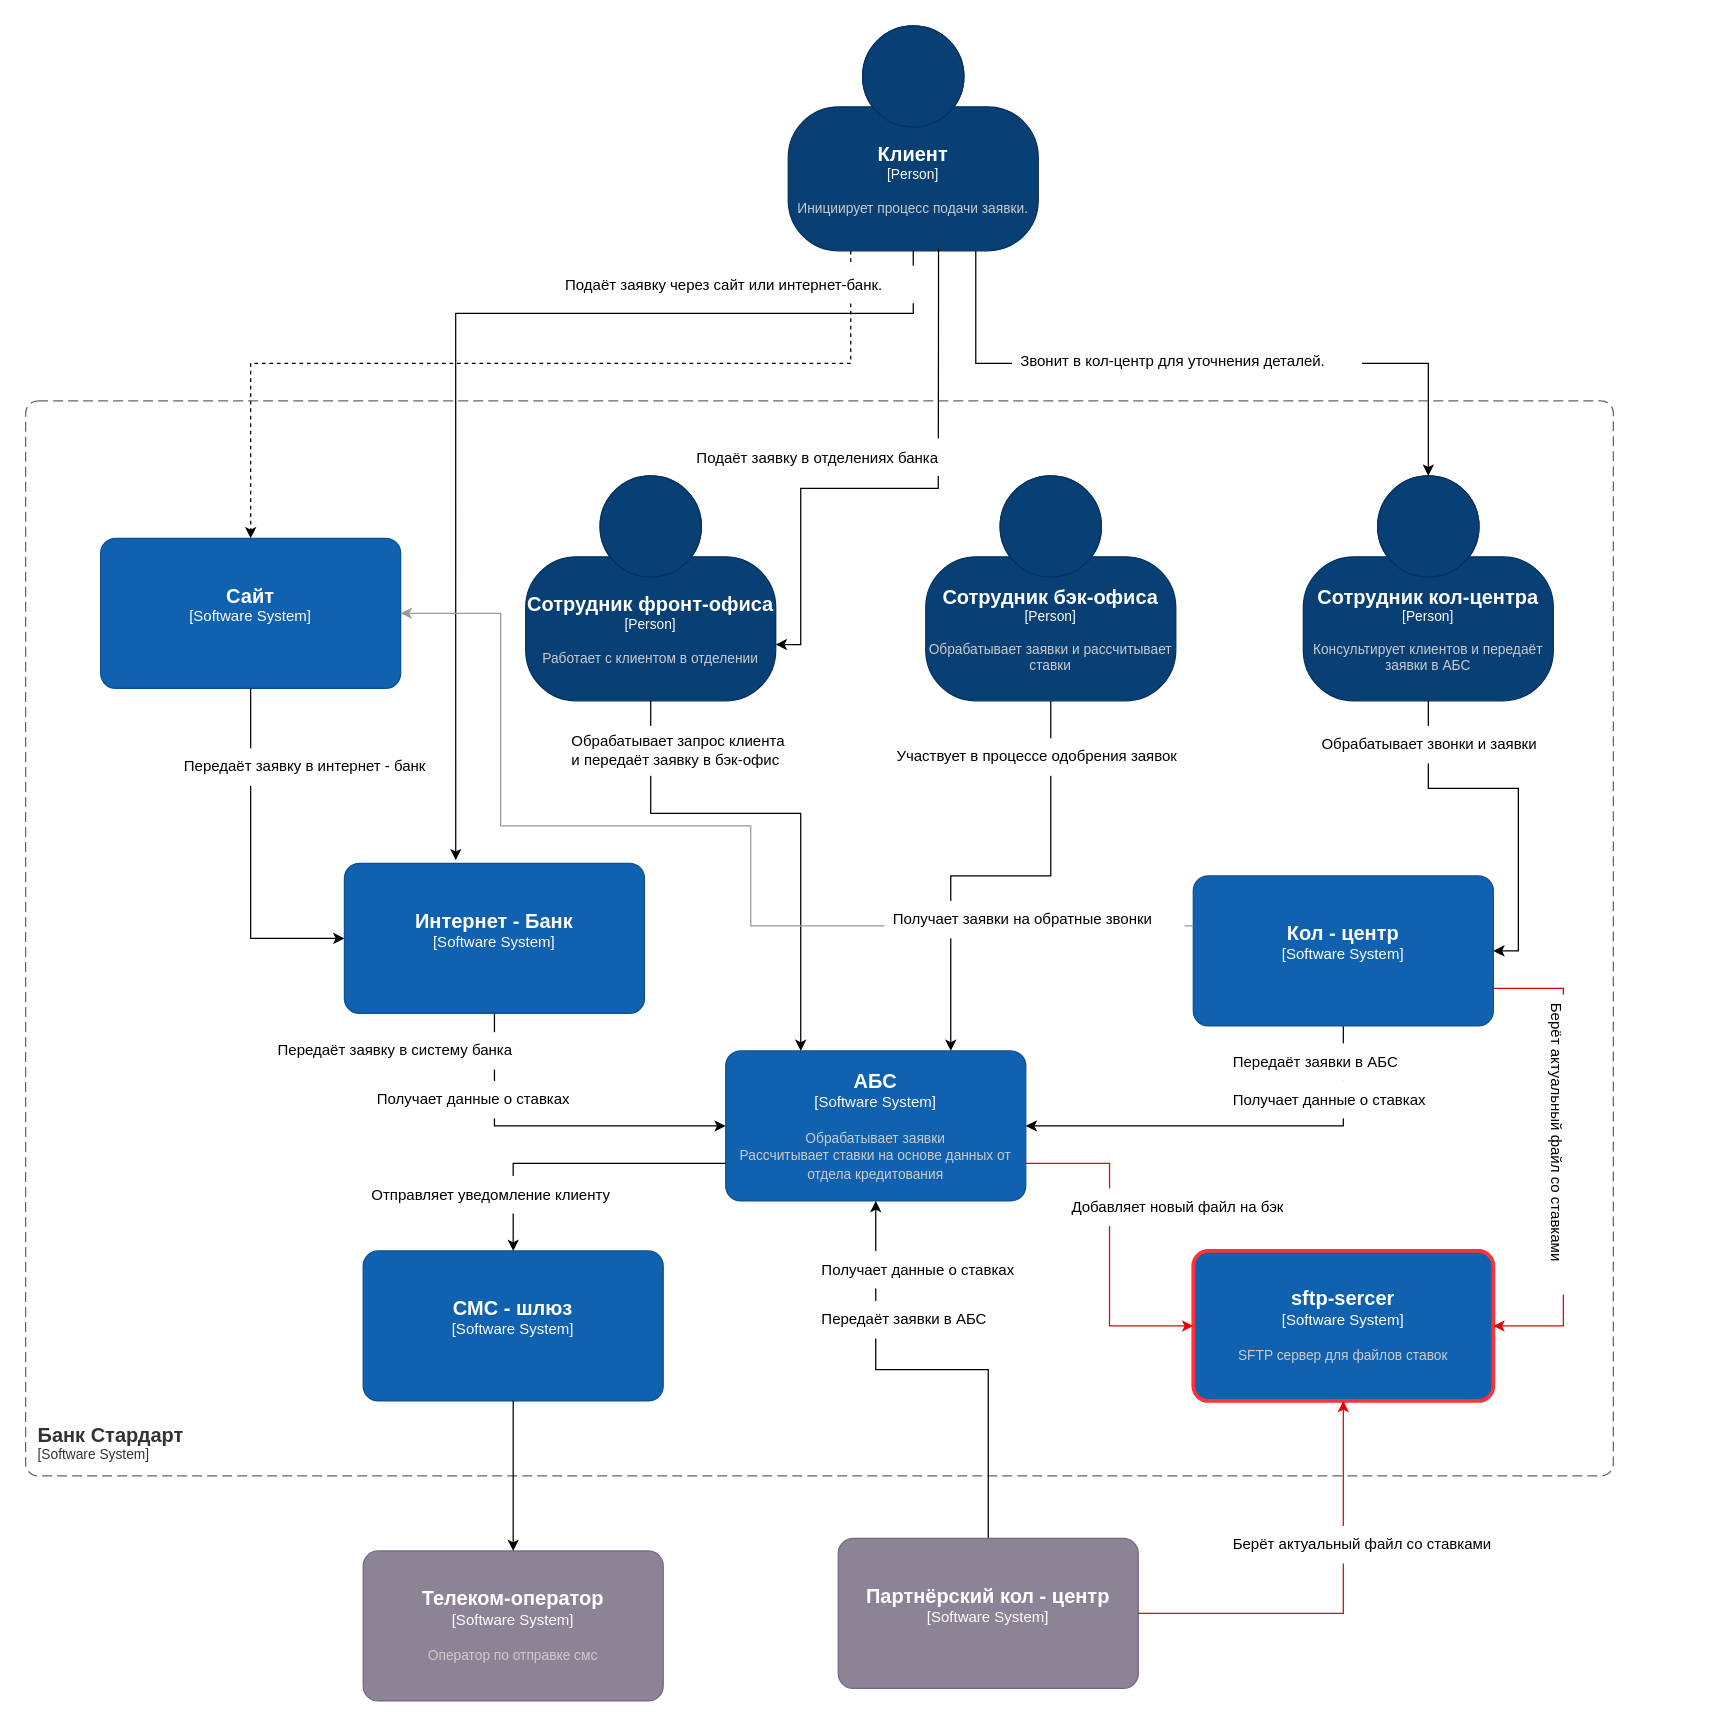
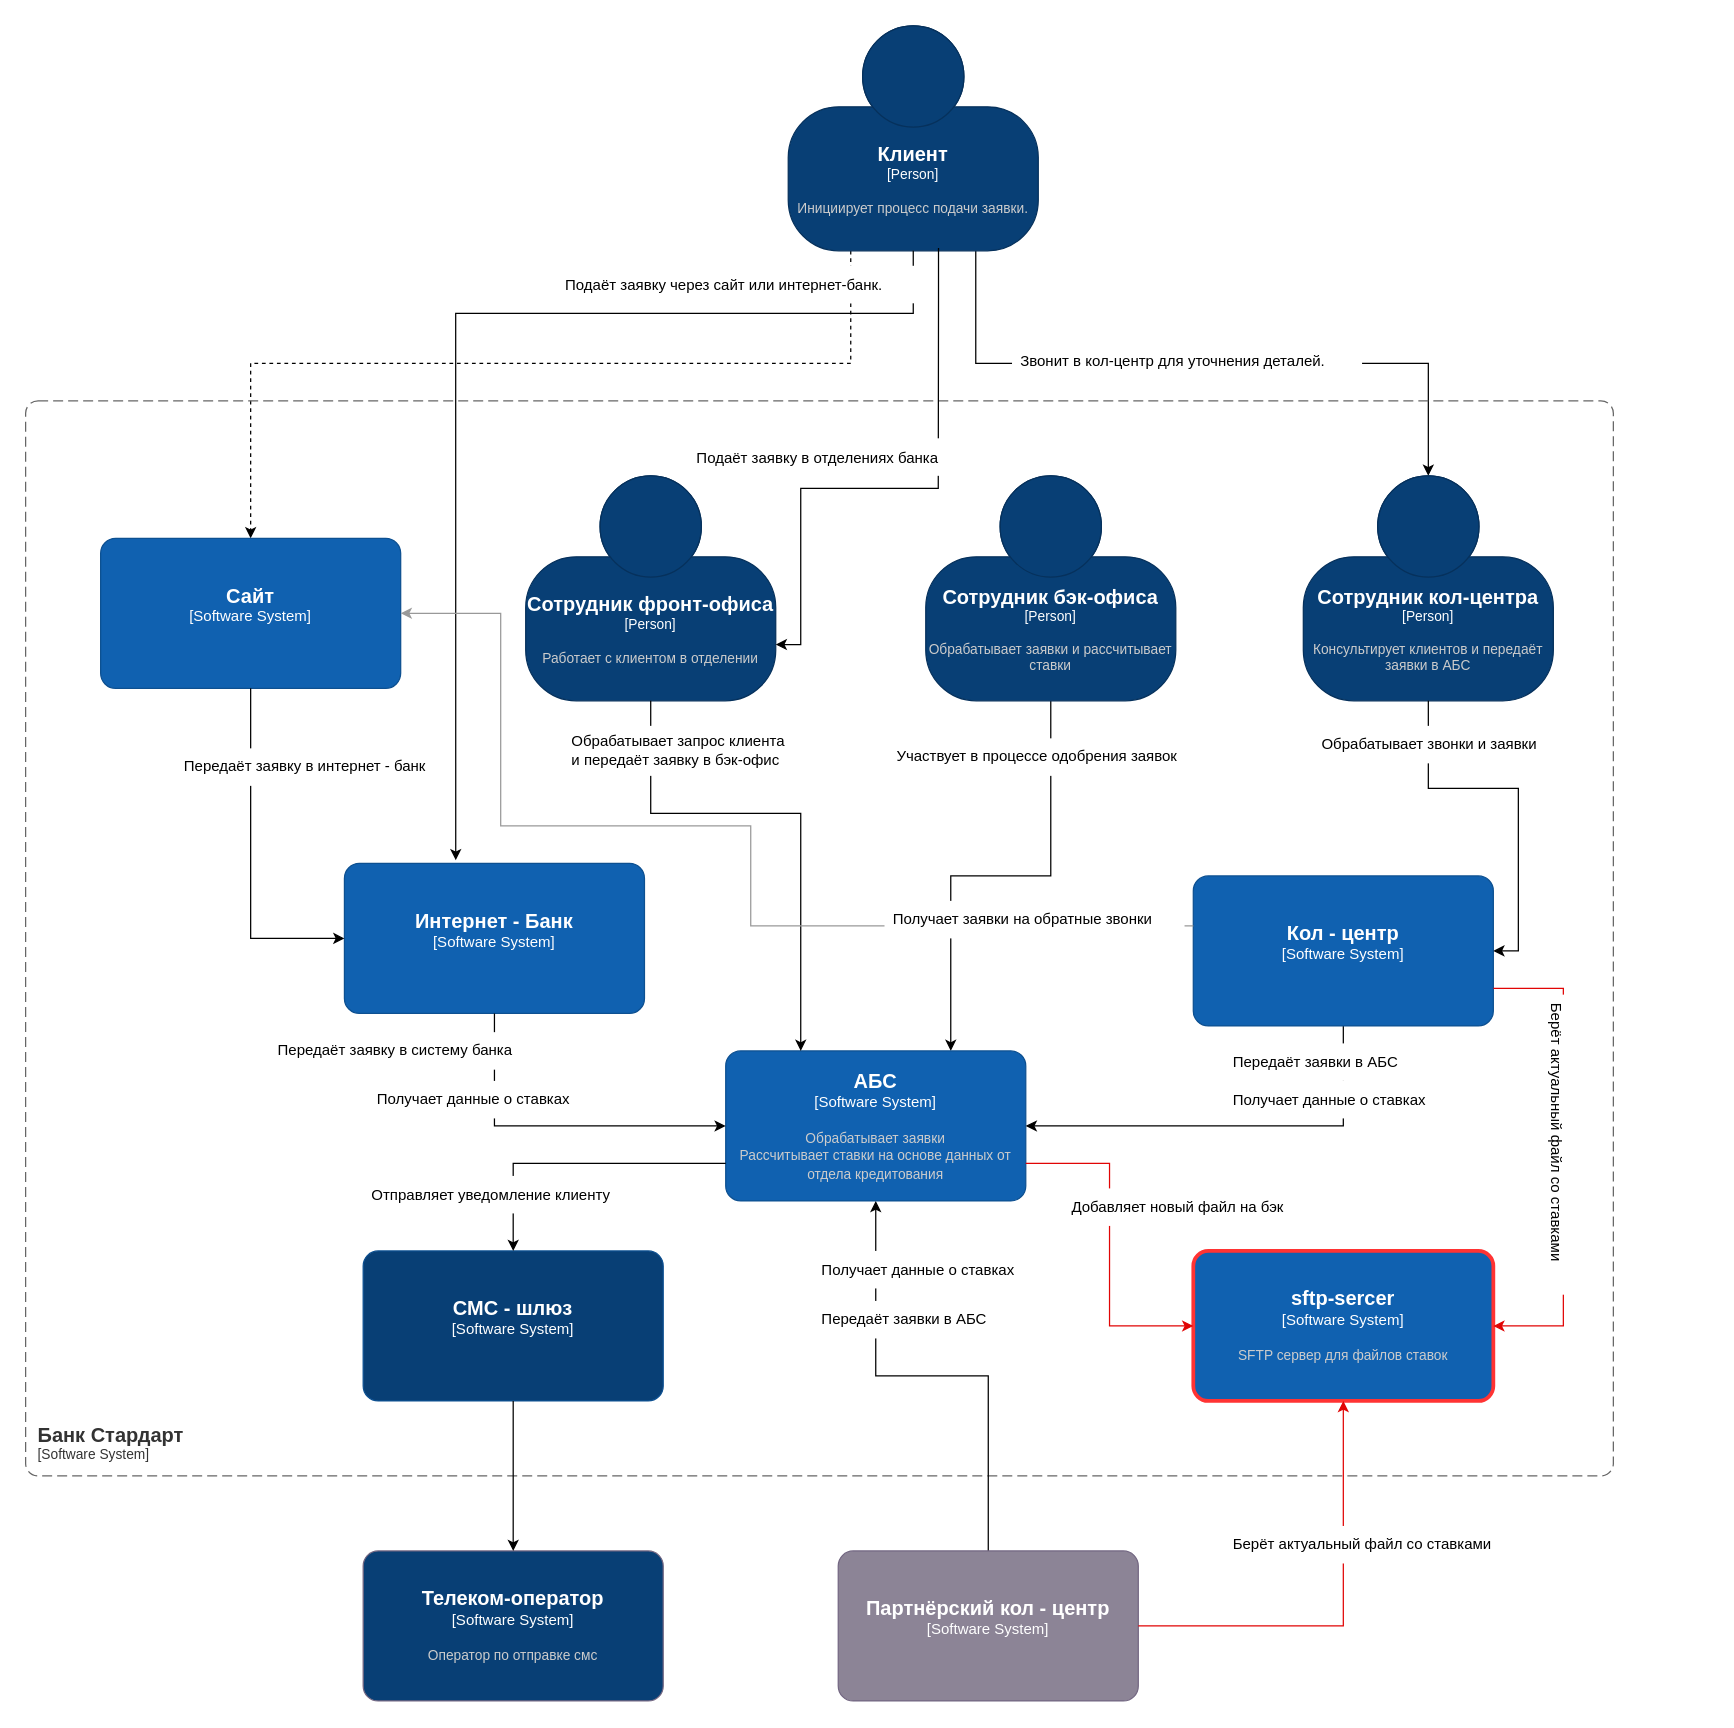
- <mxCell id="16" value="&lt;font style=&quot;font-size: 16px&quot;&gt;&lt;b&gt;СМС - шлюз&lt;/b&gt;&lt;/font&gt;&lt;div&gt;[Software System]&lt;/div&gt;&lt;br&gt;&lt;div&gt;&lt;font style=&quot;font-size: 11px&quot;&gt;&lt;font color=&quot;#cccccc&quot;&gt;&lt;/font&gt;&lt;/div&gt;" style="rounded=1;whiteSpace=wrap;html=1;labelBackgroundColor=none;fillColor=#1061B0;fontColor=#ffffff;align=center;arcSize=10;strokeColor=#0D5091;metaEdit=1;resizable=0;points=[[0.25,0,0],[0.5,0,0],[0.75,0,0],[1,0.25,0],[1,0.5,0],[1,0.75,0],[0.75,1,0],[0.5,1,0],[0.25,1,0],[0,0.75,0],[0,0.5,0],[0,0.25,0]];" vertex="1" parent="1"><mxGeometry x="290" y="1000" width="240" height="120" as="geometry" /></mxCell>
+ <mxCell id="16" value="&lt;font style=&quot;font-size: 16px&quot;&gt;&lt;b&gt;СМС - шлюз&lt;/b&gt;&lt;/font&gt;&lt;div&gt;[Software System]&lt;/div&gt;&lt;br&gt;&lt;div&gt;&lt;font style=&quot;font-size: 11px&quot;&gt;&lt;font color=&quot;#cccccc&quot;&gt;&lt;/font&gt;&lt;/div&gt;" style="rounded=1;whiteSpace=wrap;html=1;labelBackgroundColor=none;fillColor=#083f75;fontColor=#ffffff;align=center;arcSize=10;strokeColor=#0D5091;metaEdit=1;resizable=0;points=[[0.25,0,0],[0.5,0,0],[0.75,0,0],[1,0.25,0],[1,0.5,0],[1,0.75,0],[0.75,1,0],[0.5,1,0],[0.25,1,0],[0,0.75,0],[0,0.5,0],[0,0.25,0]];" vertex="1" parent="1"><mxGeometry x="290" y="1000" width="240" height="120" as="geometry" /></mxCell>
- <mxCell id="18" value="&lt;font style=&quot;font-size: 16px&quot;&gt;&lt;b&gt;Партнёрский кол - центр&lt;/b&gt;&lt;/font&gt;&lt;div&gt;[Software System]&lt;/div&gt;&lt;br&gt;&lt;div&gt;&lt;font style=&quot;font-size: 11px&quot;&gt;&lt;font color=&quot;#cccccc&quot;&gt;&lt;/font&gt;&lt;/div&gt;" style="rounded=1;whiteSpace=wrap;html=1;labelBackgroundColor=none;fillColor=#8C8496;fontColor=#ffffff;align=center;arcSize=10;strokeColor=#736782;metaEdit=1;resizable=0;points=[[0.25,0,0],[0.5,0,0],[0.75,0,0],[1,0.25,0],[1,0.5,0],[1,0.75,0],[0.75,1,0],[0.5,1,0],[0.25,1,0],[0,0.75,0],[0,0.5,0],[0,0.25,0]];" vertex="1" parent="1"><mxGeometry x="670" y="1230" width="240" height="120" as="geometry" /></mxCell>
+ <mxCell id="18" value="&lt;font style=&quot;font-size: 16px&quot;&gt;&lt;b&gt;Партнёрский кол - центр&lt;/b&gt;&lt;/font&gt;&lt;div&gt;[Software System]&lt;/div&gt;&lt;br&gt;&lt;div&gt;&lt;font style=&quot;font-size: 11px&quot;&gt;&lt;font color=&quot;#cccccc&quot;&gt;&lt;/font&gt;&lt;/div&gt;" style="rounded=1;whiteSpace=wrap;html=1;labelBackgroundColor=none;fillColor=#8C8496;fontColor=#ffffff;align=center;arcSize=10;strokeColor=#736782;metaEdit=1;resizable=0;points=[[0.25,0,0],[0.5,0,0],[0.75,0,0],[1,0.25,0],[1,0.5,0],[1,0.75,0],[0.75,1,0],[0.5,1,0],[0.25,1,0],[0,0.75,0],[0,0.5,0],[0,0.25,0]];" vertex="1" parent="1"><mxGeometry x="670" y="1240" width="240" height="120" as="geometry" /></mxCell>
- <mxCell id="26" value="&lt;font style=&quot;font-size: 16px&quot;&gt;&lt;b&gt;Телеком-оператор&lt;/b&gt;&lt;/font&gt;&lt;div&gt;[Software System]&lt;/div&gt;&lt;br&gt;&lt;div&gt;&lt;font style=&quot;font-size: 11px&quot;&gt;&lt;font color=&quot;#cccccc&quot;&gt;Оператор по отправке смс&lt;/font&gt;&lt;/div&gt;" style="rounded=1;whiteSpace=wrap;html=1;labelBackgroundColor=none;fillColor=#8C8496;fontColor=#ffffff;align=center;arcSize=10;strokeColor=#736782;metaEdit=1;resizable=0;points=[[0.25,0,0],[0.5,0,0],[0.75,0,0],[1,0.25,0],[1,0.5,0],[1,0.75,0],[0.75,1,0],[0.5,1,0],[0.25,1,0],[0,0.75,0],[0,0.5,0],[0,0.25,0]];" vertex="1" parent="1"><mxGeometry x="290" y="1240" width="240" height="120" as="geometry" /></mxCell>
+ <mxCell id="26" value="&lt;font style=&quot;font-size: 16px&quot;&gt;&lt;b&gt;Телеком-оператор&lt;/b&gt;&lt;/font&gt;&lt;div&gt;[Software System]&lt;/div&gt;&lt;br&gt;&lt;div&gt;&lt;font style=&quot;font-size: 11px&quot;&gt;&lt;font color=&quot;#cccccc&quot;&gt;Оператор по отправке смс&lt;/font&gt;&lt;/div&gt;" style="rounded=1;whiteSpace=wrap;html=1;labelBackgroundColor=none;fillColor=#083f75;fontColor=#ffffff;align=center;arcSize=10;strokeColor=#736782;metaEdit=1;resizable=0;points=[[0.25,0,0],[0.5,0,0],[0.75,0,0],[1,0.25,0],[1,0.5,0],[1,0.75,0],[0.75,1,0],[0.5,1,0],[0.25,1,0],[0,0.75,0],[0,0.5,0],[0,0.25,0]];" vertex="1" parent="1"><mxGeometry x="290" y="1240" width="240" height="120" as="geometry" /></mxCell>
